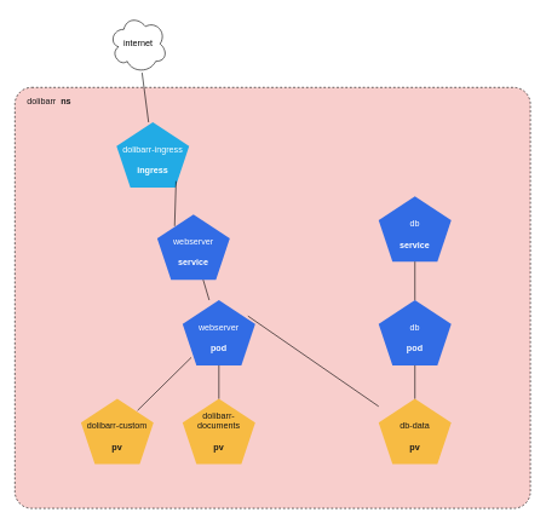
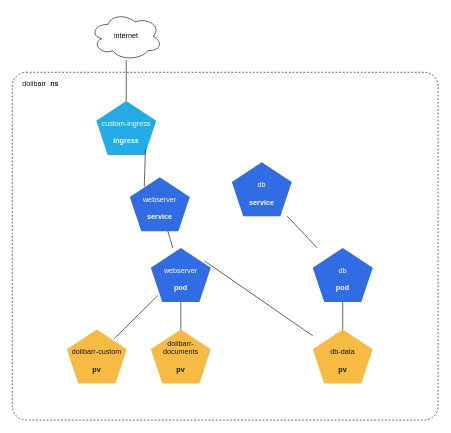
- <mxCell id="18" value="internet" style="ellipse;shape=cloud;whiteSpace=wrap;html=1;" vertex="1" parent="1"><mxGeometry x="150" y="20" width="80" height="80" as="geometry" /></mxCell>
+ <mxCell id="18" value="internet" style="ellipse;shape=cloud;whiteSpace=wrap;html=1;" vertex="1" parent="1"><mxGeometry x="150" y="20" width="120" height="80" as="geometry" /></mxCell>
- <mxCell id="12" value="&lt;div&gt;&lt;br&gt;&lt;/div&gt;&lt;div&gt;dolibarr-ingress&lt;br&gt;&lt;/div&gt;&lt;div&gt;&lt;b&gt;&lt;br&gt;&lt;/b&gt;&lt;/div&gt;&lt;div&gt;&lt;b&gt;ingress&lt;/b&gt;&lt;br&gt;&lt;/div&gt;" style="whiteSpace=wrap;html=1;shape=mxgraph.basic.pentagon;fillColor=#22ABE5;strokeColor=none;fontColor=#FFFFFF;" vertex="1" parent="1"><mxGeometry x="160" y="168" width="100" height="90" as="geometry" /></mxCell>
+ <mxCell id="12" value="&lt;div&gt;&lt;br&gt;&lt;/div&gt;&lt;div&gt;custom-ingress&lt;br&gt;&lt;/div&gt;&lt;div&gt;&lt;b&gt;&lt;br&gt;&lt;/b&gt;&lt;/div&gt;&lt;div&gt;&lt;b&gt;ingress&lt;/b&gt;&lt;br&gt;&lt;/div&gt;" style="whiteSpace=wrap;html=1;shape=mxgraph.basic.pentagon;fillColor=#22ABE5;strokeColor=none;fontColor=#FFFFFF;" vertex="1" parent="1"><mxGeometry x="160" y="168" width="100" height="90" as="geometry" /></mxCell>
- <mxCell id="16" value="&lt;div&gt;&lt;br&gt;&lt;/div&gt;&lt;div&gt;db&lt;br&gt;&lt;/div&gt;&lt;div&gt;&lt;br&gt;&lt;/div&gt;&lt;div&gt;&lt;b&gt;service&lt;/b&gt;&lt;br&gt;&lt;/div&gt;" style="whiteSpace=wrap;html=1;shape=mxgraph.basic.pentagon;fillColor=#326ce5;strokeColor=none;fontColor=#FFFFFF;" vertex="1" parent="1"><mxGeometry x="521" y="270" width="100" height="90" as="geometry" /></mxCell>
+ <mxCell id="16" value="&lt;div&gt;&lt;br&gt;&lt;/div&gt;&lt;div&gt;db&lt;br&gt;&lt;/div&gt;&lt;div&gt;&lt;br&gt;&lt;/div&gt;&lt;div&gt;&lt;b&gt;service&lt;/b&gt;&lt;br&gt;&lt;/div&gt;" style="whiteSpace=wrap;html=1;shape=mxgraph.basic.pentagon;fillColor=#326ce5;strokeColor=none;fontColor=#FFFFFF;" vertex="1" parent="1"><mxGeometry x="386" y="270" width="100" height="90" as="geometry" /></mxCell>
- <mxCell id="2" value="&lt;div&gt;&lt;font color=&quot;#191919&quot;&gt;dolibarr&amp;nbsp; &lt;b&gt;ns&lt;/b&gt;&lt;/font&gt;&lt;br&gt;&lt;/div&gt;" style="rounded=1;whiteSpace=wrap;html=1;dashed=1;arcSize=4;align=left;verticalAlign=top;labelPosition=center;verticalLabelPosition=middle;spacingTop=5;spacingLeft=15;fillColor=#f8cecc;" vertex="1" parent="1"><mxGeometry x="20" y="120" width="710" height="580" as="geometry" /></mxCell>
+ <mxCell id="2" value="&lt;div&gt;&lt;font color=&quot;#191919&quot;&gt;dolibarr&amp;nbsp; &lt;b&gt;ns&lt;/b&gt;&lt;/font&gt;&lt;br&gt;&lt;/div&gt;" style="rounded=1;whiteSpace=wrap;html=1;dashed=1;arcSize=4;align=left;verticalAlign=top;labelPosition=center;verticalLabelPosition=middle;spacingTop=5;spacingLeft=15;" vertex="1" parent="1"><mxGeometry x="20" y="120" width="710" height="580" as="geometry" /></mxCell>
